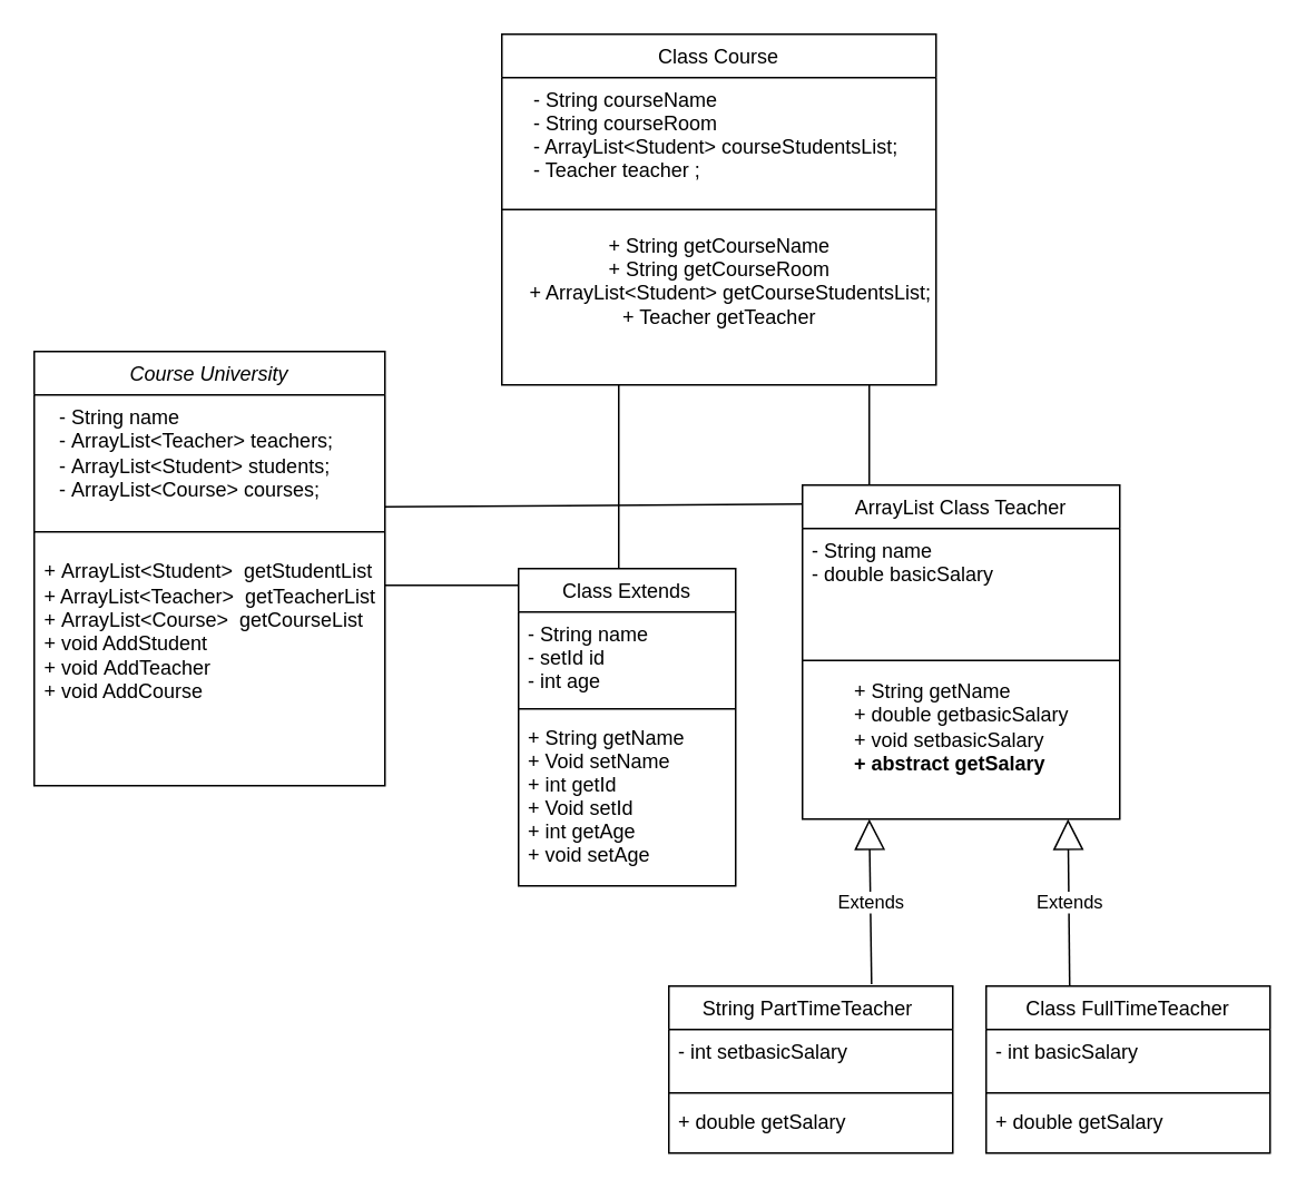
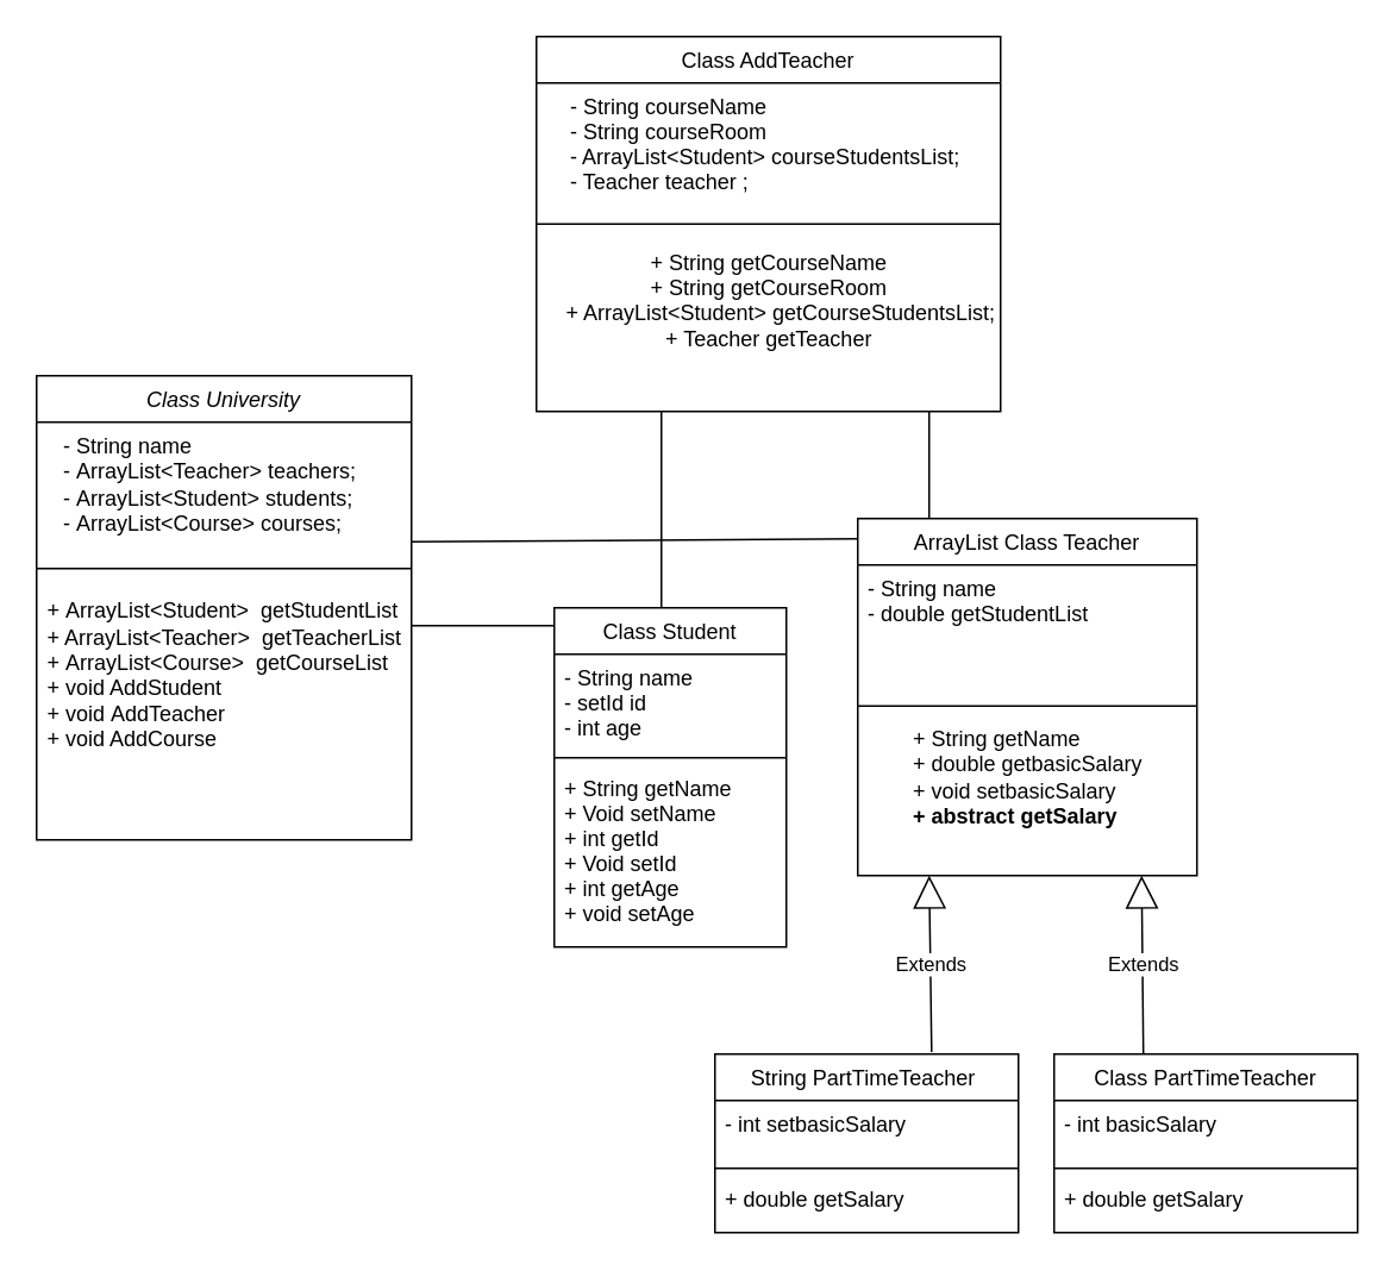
- <mxCell id="22" value="Class Course" style="swimlane;fontStyle=0;align=center;verticalAlign=top;childLayout=stackLayout;horizontal=1;startSize=26;horizontalStack=0;resizeParent=1;resizeLast=0;collapsible=1;marginBottom=0;rounded=0;shadow=0;strokeWidth=1;" parent="1" vertex="1"><mxGeometry x="300" y="20" width="260" height="210" as="geometry"><mxRectangle x="340" y="380" width="170" height="26" as="alternateBounds" /></mxGeometry></mxCell>
+ <mxCell id="22" value="Class AddTeacher" style="swimlane;fontStyle=0;align=center;verticalAlign=top;childLayout=stackLayout;horizontal=1;startSize=26;horizontalStack=0;resizeParent=1;resizeLast=0;collapsible=1;marginBottom=0;rounded=0;shadow=0;strokeWidth=1;" parent="1" vertex="1"><mxGeometry x="300" y="20" width="260" height="210" as="geometry"><mxRectangle x="340" y="380" width="170" height="26" as="alternateBounds" /></mxGeometry></mxCell>
- <mxCell id="18" value="Course University" style="swimlane;fontStyle=2;align=center;verticalAlign=top;childLayout=stackLayout;horizontal=1;startSize=26;horizontalStack=0;resizeParent=1;resizeLast=0;collapsible=1;marginBottom=0;rounded=0;shadow=0;strokeWidth=1;" parent="1" vertex="1"><mxGeometry x="20" y="210" width="210" height="260" as="geometry"><mxRectangle x="230" y="140" width="160" height="26" as="alternateBounds" /></mxGeometry></mxCell>
+ <mxCell id="18" value="Class University" style="swimlane;fontStyle=2;align=center;verticalAlign=top;childLayout=stackLayout;horizontal=1;startSize=26;horizontalStack=0;resizeParent=1;resizeLast=0;collapsible=1;marginBottom=0;rounded=0;shadow=0;strokeWidth=1;" parent="1" vertex="1"><mxGeometry x="20" y="210" width="210" height="260" as="geometry"><mxRectangle x="230" y="140" width="160" height="26" as="alternateBounds" /></mxGeometry></mxCell>
- <mxCell id="7" value="- String name&#10;- double basicSalary" style="text;align=left;verticalAlign=top;spacingLeft=4;spacingRight=4;overflow=hidden;rotatable=0;points=[[0,0.5],[1,0.5]];portConstraint=eastwest;" parent="6" vertex="1"><mxGeometry y="26" width="190" height="74" as="geometry" /></mxCell>
+ <mxCell id="7" value="- String name&#10;- double getStudentList" style="text;align=left;verticalAlign=top;spacingLeft=4;spacingRight=4;overflow=hidden;rotatable=0;points=[[0,0.5],[1,0.5]];portConstraint=eastwest;" parent="6" vertex="1"><mxGeometry y="26" width="190" height="74" as="geometry" /></mxCell>
- <mxCell id="2" value="Class Extends" style="swimlane;fontStyle=0;align=center;verticalAlign=top;childLayout=stackLayout;horizontal=1;startSize=26;horizontalStack=0;resizeParent=1;resizeLast=0;collapsible=1;marginBottom=0;rounded=0;shadow=0;strokeWidth=1;" parent="1" vertex="1"><mxGeometry x="310" y="340" width="130" height="190" as="geometry"><mxRectangle x="130" y="380" width="160" height="26" as="alternateBounds" /></mxGeometry></mxCell>
+ <mxCell id="2" value="Class Student" style="swimlane;fontStyle=0;align=center;verticalAlign=top;childLayout=stackLayout;horizontal=1;startSize=26;horizontalStack=0;resizeParent=1;resizeLast=0;collapsible=1;marginBottom=0;rounded=0;shadow=0;strokeWidth=1;" parent="1" vertex="1"><mxGeometry x="310" y="340" width="130" height="190" as="geometry"><mxRectangle x="130" y="380" width="160" height="26" as="alternateBounds" /></mxGeometry></mxCell>
- <mxCell id="14" value="Class FullTimeTeacher" style="swimlane;fontStyle=0;align=center;verticalAlign=middle;childLayout=stackLayout;horizontal=1;startSize=26;horizontalStack=0;resizeParent=1;resizeLast=0;collapsible=1;marginBottom=0;rounded=0;shadow=0;strokeWidth=1;" parent="1" vertex="1"><mxGeometry x="590" y="590" width="170" height="100" as="geometry"><mxRectangle x="130" y="380" width="160" height="26" as="alternateBounds" /></mxGeometry></mxCell>
+ <mxCell id="14" value="Class PartTimeTeacher" style="swimlane;fontStyle=0;align=center;verticalAlign=middle;childLayout=stackLayout;horizontal=1;startSize=26;horizontalStack=0;resizeParent=1;resizeLast=0;collapsible=1;marginBottom=0;rounded=0;shadow=0;strokeWidth=1;" parent="1" vertex="1"><mxGeometry x="590" y="590" width="170" height="100" as="geometry"><mxRectangle x="130" y="380" width="160" height="26" as="alternateBounds" /></mxGeometry></mxCell>
